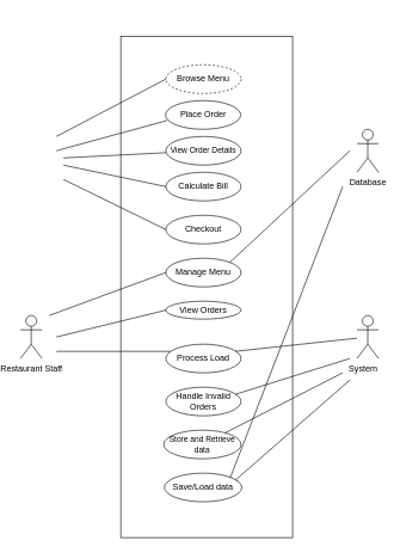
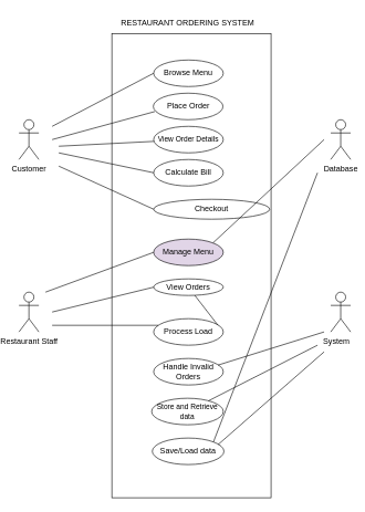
+ <mxCell id="32" value="RESTAURANT ORDERING SYSTEM" style="text;html=1;align=center;verticalAlign=middle;resizable=0;points=[];autosize=1;strokeColor=none;fillColor=none;" vertex="1" parent="1"><mxGeometry x="159" y="20" width="230" height="30" as="geometry" /></mxCell>
- <mxCell id="14" value="Browse Menu" style="ellipse;whiteSpace=wrap;html=1;dashed=1;" vertex="1" parent="1"><mxGeometry x="223" y="90" width="105" height="40" as="geometry" /></mxCell>
+ <mxCell id="14" value="Browse Menu" style="ellipse;whiteSpace=wrap;html=1;" vertex="1" parent="1"><mxGeometry x="223" y="90" width="105" height="40" as="geometry" /></mxCell>
+ <mxCell id="3" value="Customer" style="shape=umlActor;verticalLabelPosition=bottom;verticalAlign=top;html=1;outlineConnect=0;" vertex="1" parent="1"><mxGeometry x="20" y="180" width="30" height="60" as="geometry" /></mxCell>
- <mxCell id="10" value="Checkout" style="ellipse;whiteSpace=wrap;html=1;" vertex="1" parent="1"><mxGeometry x="223" y="300" width="105" height="40" as="geometry" /></mxCell>
+ <mxCell id="10" value="Checkout" style="ellipse;whiteSpace=wrap;html=1;" vertex="1" parent="1"><mxGeometry x="223" y="300" width="175" height="30" as="geometry" /></mxCell>
- <mxCell id="11" value="Manage Menu" style="ellipse;whiteSpace=wrap;html=1;" vertex="1" parent="1"><mxGeometry x="223" y="360" width="105" height="40" as="geometry" /></mxCell>
+ <mxCell id="11" value="Manage Menu" style="ellipse;whiteSpace=wrap;html=1;fillColor=#e1d5e7;" vertex="1" parent="1"><mxGeometry x="223" y="360" width="105" height="40" as="geometry" /></mxCell>
- <mxCell id="26" value="" style="edgeStyle=none;html=1;endArrow=none;verticalAlign=bottom;rounded=0;exitX=0.924;exitY=0.25;exitDx=0;exitDy=0;exitPerimeter=0;" edge="1" parent="1" source="13" target="6"><mxGeometry width="160" relative="1" as="geometry"><mxPoint x="20" y="400" as="sourcePoint" /><mxPoint x="180" y="400" as="targetPoint" /></mxGeometry></mxCell>
+ <mxCell id="26" value="" style="edgeStyle=none;html=1;endArrow=none;verticalAlign=bottom;rounded=0;exitX=0.924;exitY=0.25;exitDx=0;exitDy=0;exitPerimeter=0;" edge="1" parent="1" source="13" target="12"><mxGeometry width="160" relative="1" as="geometry"><mxPoint x="20" y="400" as="sourcePoint" /><mxPoint x="180" y="400" as="targetPoint" /></mxGeometry></mxCell>
